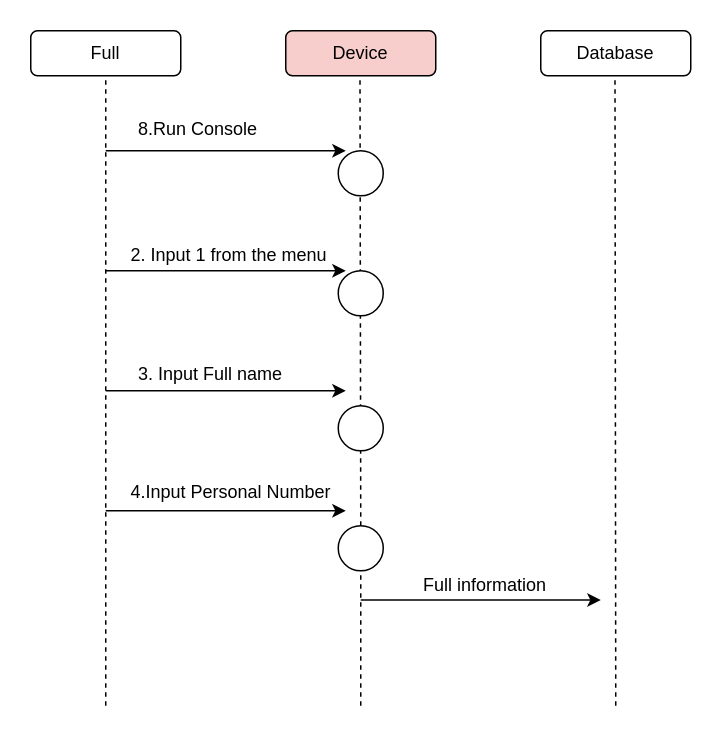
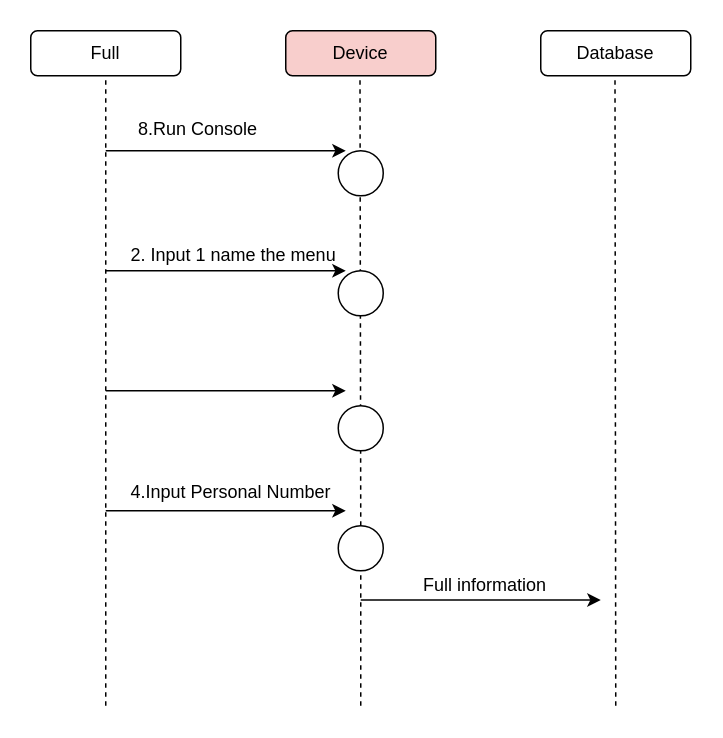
- <mxCell id="11" value="2. Input 1 from the menu" style="text;html=1;resizable=0;points=[];autosize=1;align=left;verticalAlign=top;spacingTop=-4;" parent="1" vertex="1"><mxGeometry x="85" y="160" width="150" height="20" as="geometry" /></mxCell>
+ <mxCell id="11" value="2. Input 1 name the menu" style="text;html=1;resizable=0;points=[];autosize=1;align=left;verticalAlign=top;spacingTop=-4;" parent="1" vertex="1"><mxGeometry x="85" y="160" width="150" height="20" as="geometry" /></mxCell>
- <mxCell id="14" value="3. Input Full name" style="text;html=1;resizable=0;points=[];autosize=1;align=left;verticalAlign=top;spacingTop=-4;" parent="1" vertex="1"><mxGeometry x="90" y="239" width="110" height="20" as="geometry" /></mxCell>
